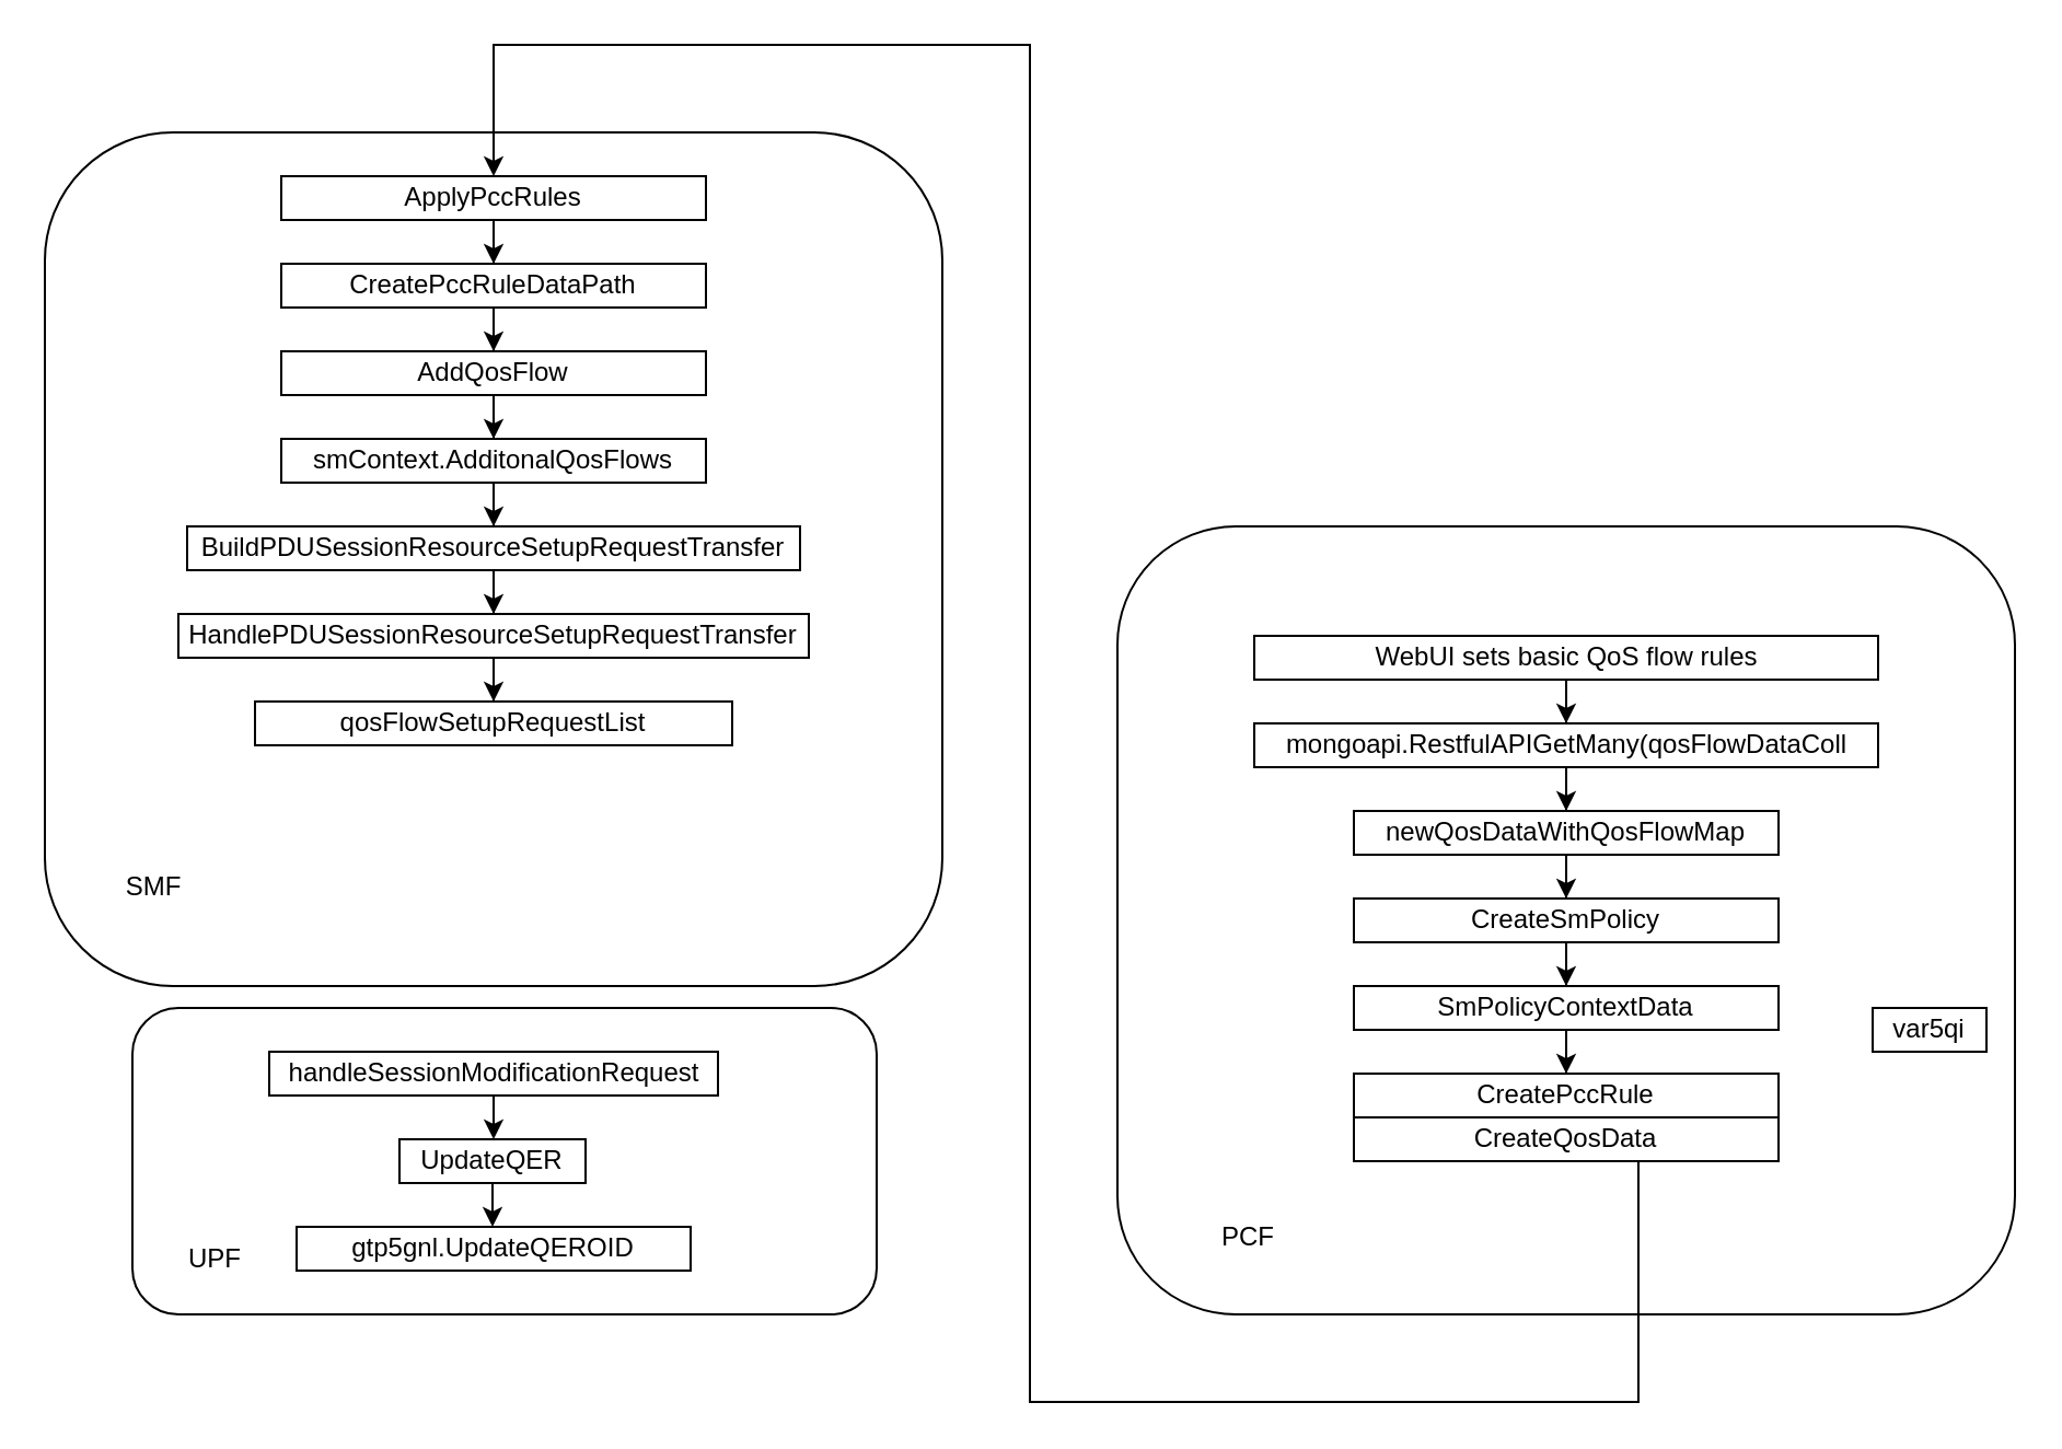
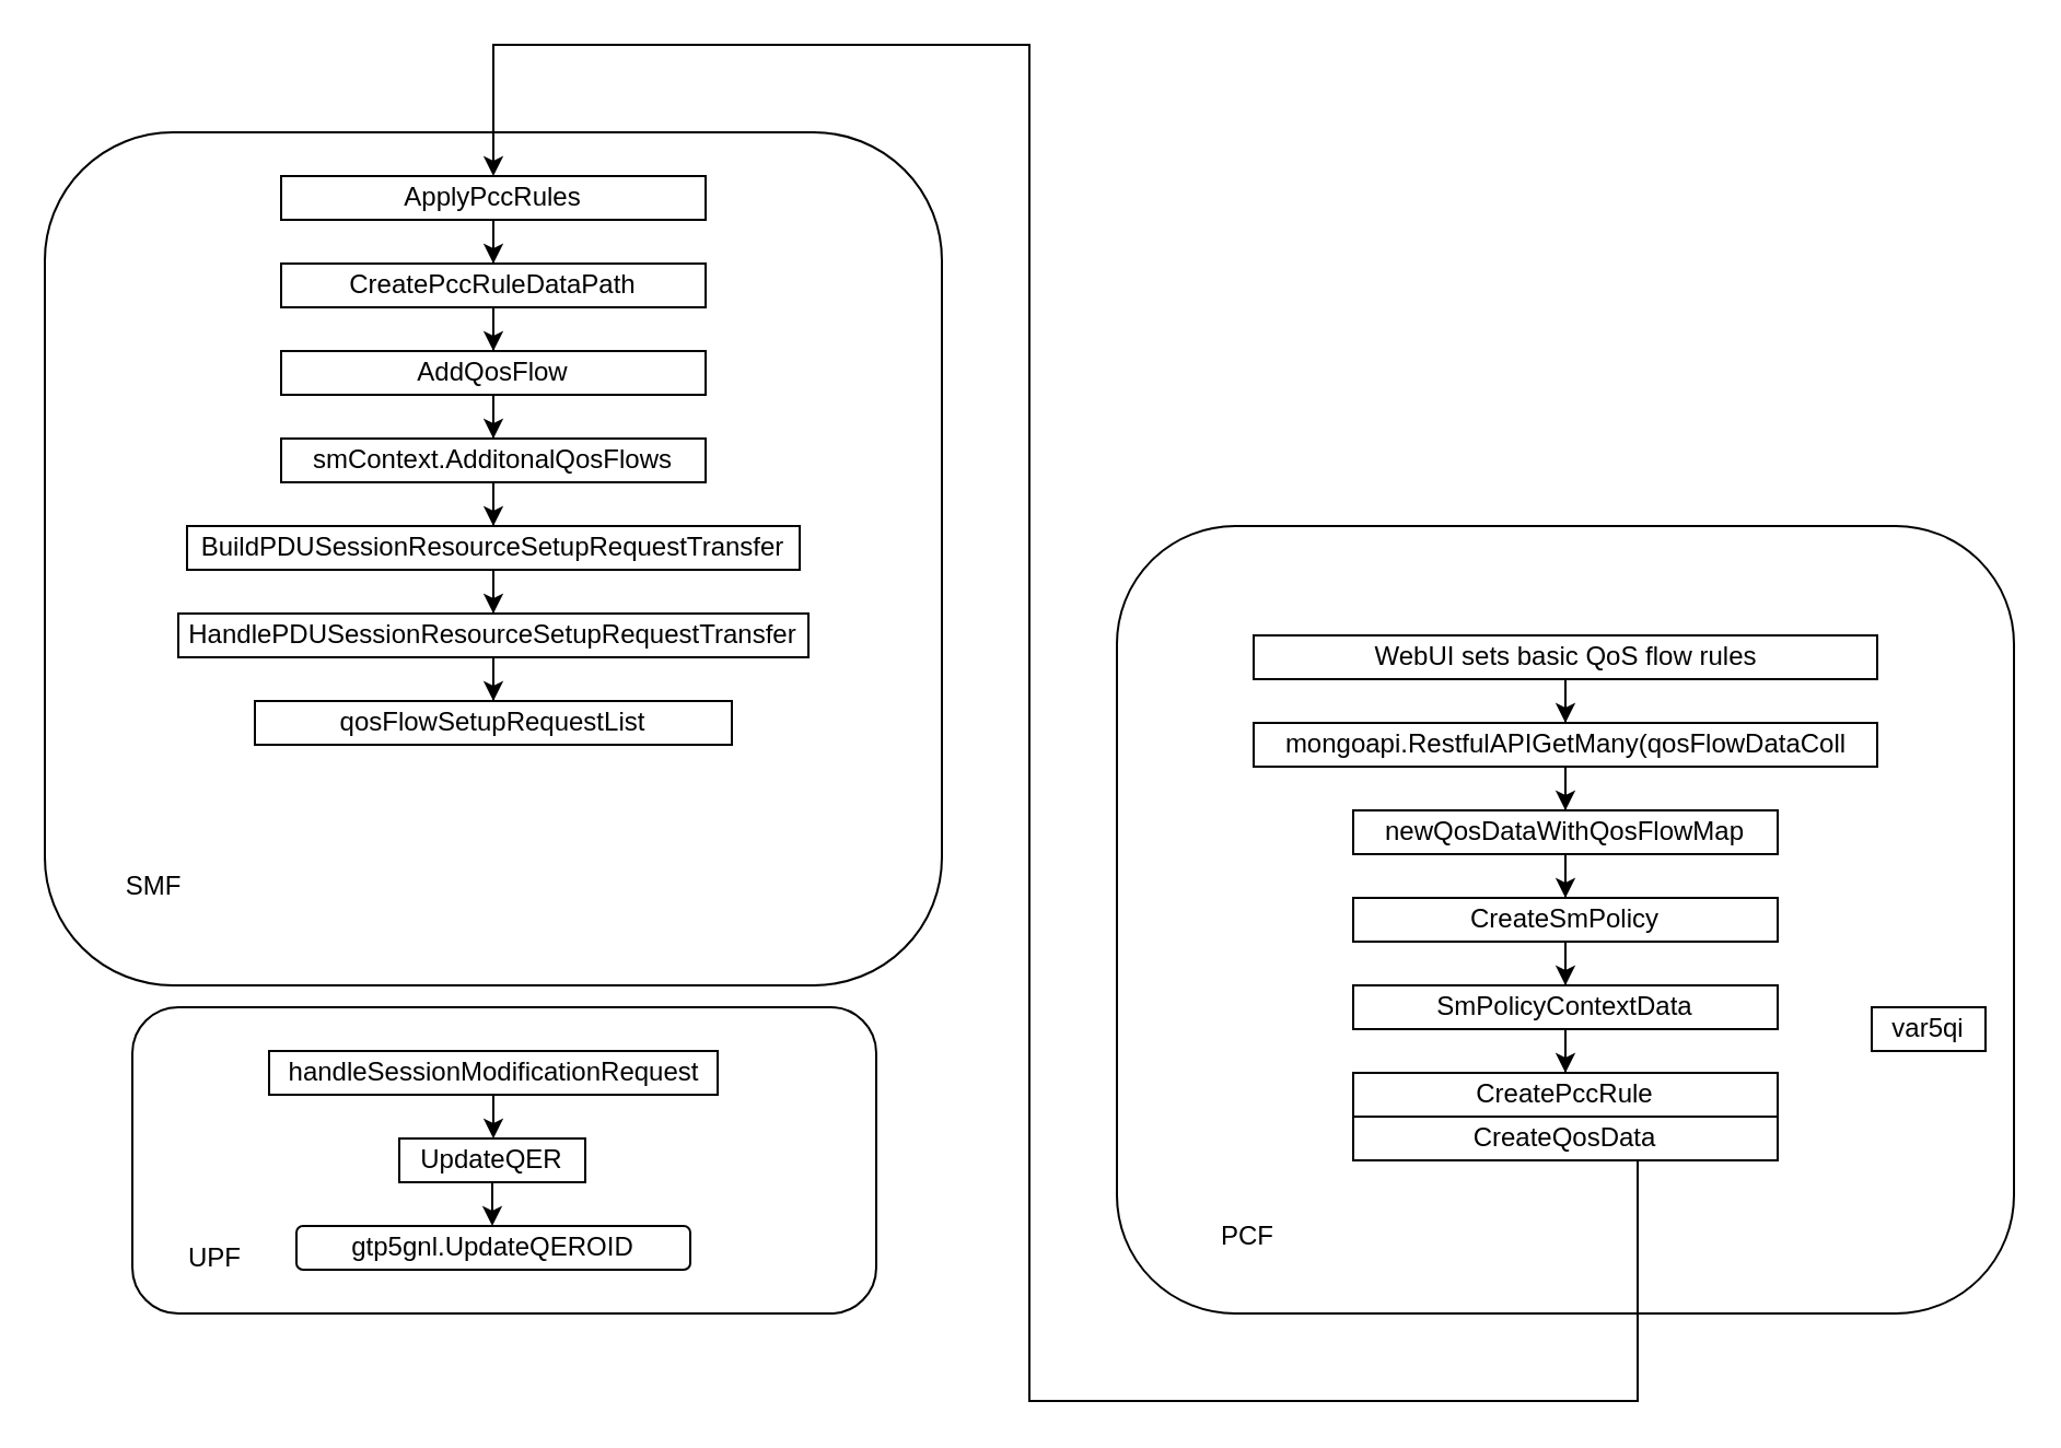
- <mxCell id="5" value="gtp5gnl.UpdateQEROID" style="rounded=0;whiteSpace=wrap;html=1;" parent="1" vertex="1"><mxGeometry x="135" y="560" width="180" height="20" as="geometry" /></mxCell>
+ <mxCell id="5" value="gtp5gnl.UpdateQEROID" style="whiteSpace=wrap;html=1;rounded=1;" parent="1" vertex="1"><mxGeometry x="135" y="560" width="180" height="20" as="geometry" /></mxCell>
